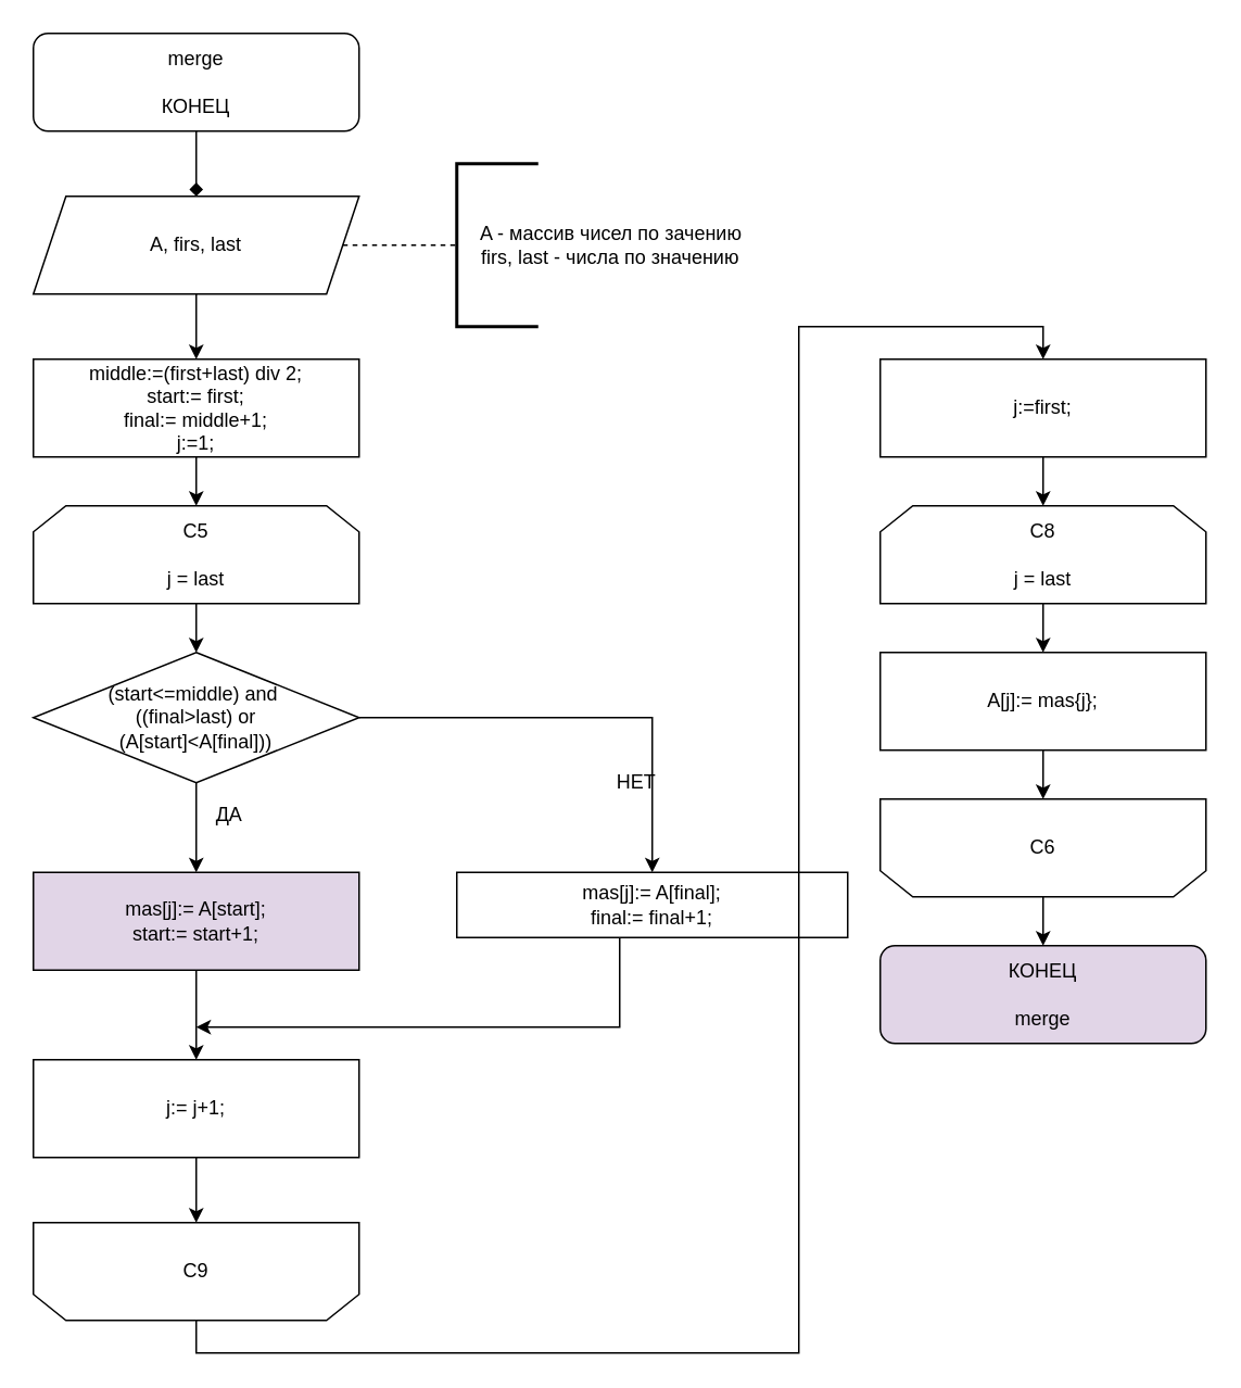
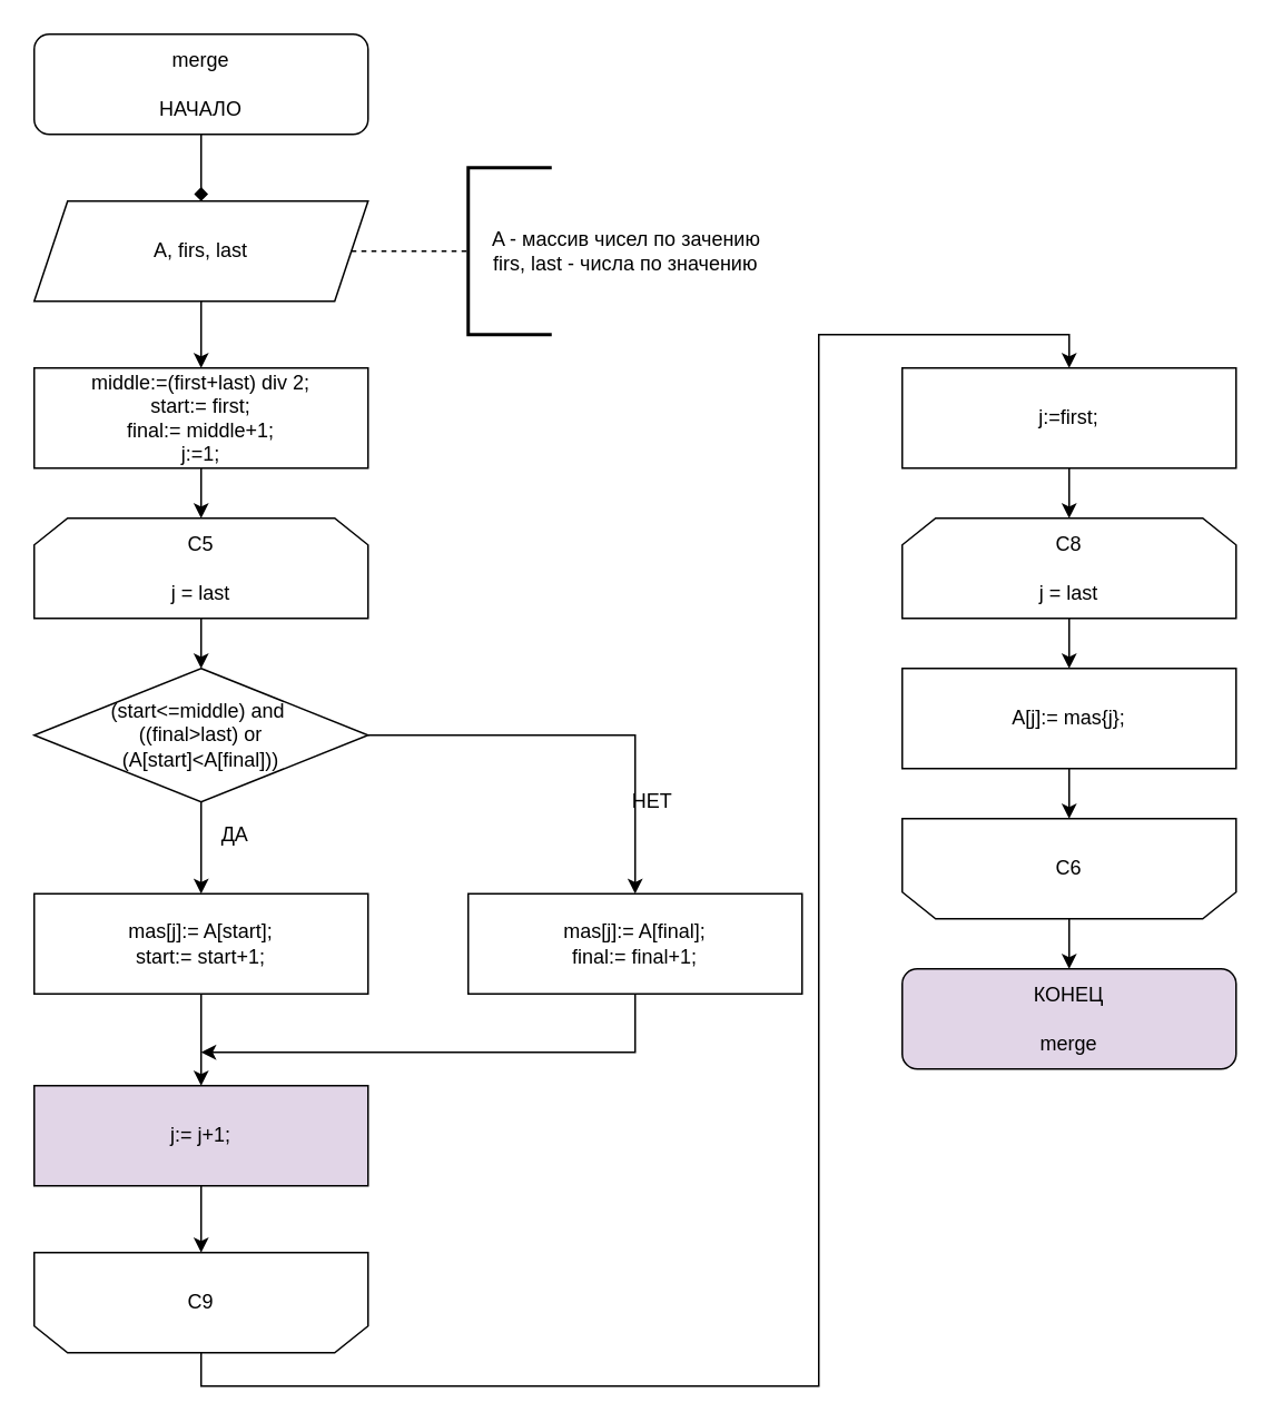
- <mxCell id="3" value="merge&lt;br&gt;&lt;br&gt;КОНЕЦ" style="rounded=1;whiteSpace=wrap;html=1;" vertex="1" parent="1"><mxGeometry x="20" y="20" width="200" height="60" as="geometry" /></mxCell>
+ <mxCell id="3" value="merge&lt;br&gt;&lt;br&gt;НАЧАЛО" style="rounded=1;whiteSpace=wrap;html=1;" vertex="1" parent="1"><mxGeometry x="20" y="20" width="200" height="60" as="geometry" /></mxCell>
- <mxCell id="18" value="mas[j]:= A[final];&lt;br&gt;final:= final+1;" style="rounded=0;whiteSpace=wrap;html=1;" vertex="1" parent="1"><mxGeometry x="280" y="535" width="240" height="40" as="geometry" /></mxCell>
+ <mxCell id="18" value="mas[j]:= A[final];&lt;br&gt;final:= final+1;" style="rounded=0;whiteSpace=wrap;html=1;" vertex="1" parent="1"><mxGeometry x="280" y="535" width="200" height="60" as="geometry" /></mxCell>
- <mxCell id="16" value="mas[j]:= A[start];&lt;br&gt;start:= start+1;" style="rounded=0;whiteSpace=wrap;html=1;fillColor=#e1d5e7;" vertex="1" parent="1"><mxGeometry x="20" y="535" width="200" height="60" as="geometry" /></mxCell>
+ <mxCell id="16" value="mas[j]:= A[start];&lt;br&gt;start:= start+1;" style="rounded=0;whiteSpace=wrap;html=1;" vertex="1" parent="1"><mxGeometry x="20" y="535" width="200" height="60" as="geometry" /></mxCell>
- <mxCell id="22" value="j:= j+1;" style="rounded=0;whiteSpace=wrap;html=1;" vertex="1" parent="1"><mxGeometry x="20" y="650" width="200" height="60" as="geometry" /></mxCell>
+ <mxCell id="22" value="j:= j+1;" style="rounded=0;whiteSpace=wrap;html=1;fillColor=#e1d5e7;" vertex="1" parent="1"><mxGeometry x="20" y="650" width="200" height="60" as="geometry" /></mxCell>
